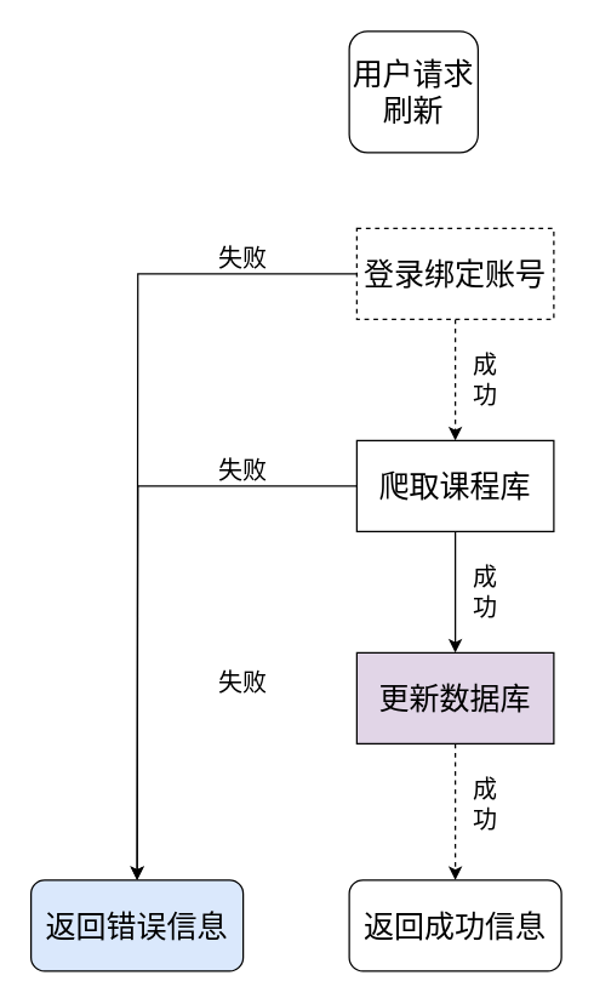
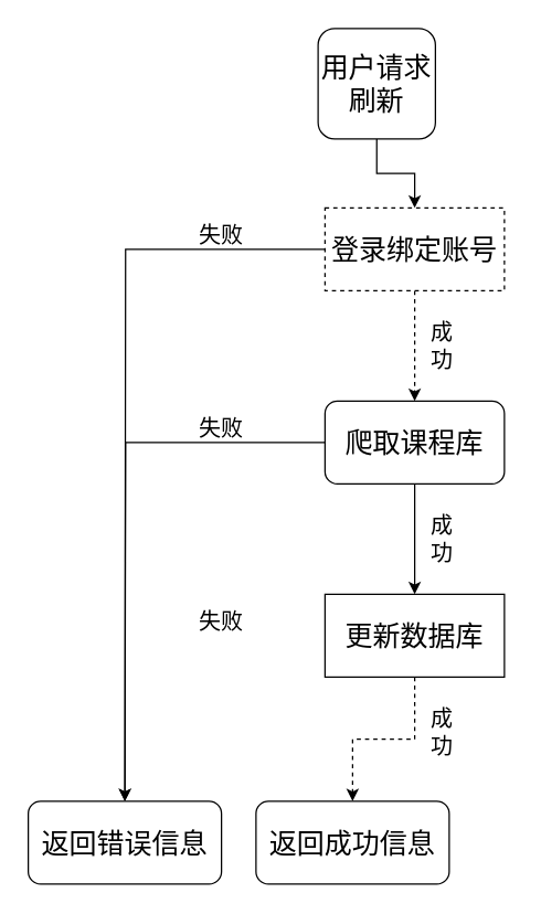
+ <mxCell id="5" value="" style="edgeStyle=orthogonalEdgeStyle;rounded=0;orthogonalLoop=1;jettySize=auto;html=1;" edge="1" parent="1" source="6" target="4"><mxGeometry relative="1" as="geometry" /></mxCell>
- <mxCell id="10" value="&lt;font style=&quot;font-size: 20px&quot;&gt;爬取课程库&lt;/font&gt;" style="rounded=0;whiteSpace=wrap;html=1;" vertex="1" parent="1"><mxGeometry x="235" y="290" width="130" height="60" as="geometry" /></mxCell>
+ <mxCell id="10" value="&lt;font style=&quot;font-size: 20px&quot;&gt;爬取课程库&lt;/font&gt;" style="whiteSpace=wrap;html=1;rounded=1;" vertex="1" parent="1"><mxGeometry x="235" y="290" width="130" height="60" as="geometry" /></mxCell>
- <mxCell id="14" value="&lt;span style=&quot;font-size: 20px&quot;&gt;更新数据库&lt;/span&gt;" style="rounded=0;whiteSpace=wrap;html=1;fillColor=#e1d5e7;" vertex="1" parent="1"><mxGeometry x="235" y="430" width="130" height="60" as="geometry" /></mxCell>
+ <mxCell id="14" value="&lt;span style=&quot;font-size: 20px&quot;&gt;更新数据库&lt;/span&gt;" style="rounded=0;whiteSpace=wrap;html=1;" vertex="1" parent="1"><mxGeometry x="235" y="430" width="130" height="60" as="geometry" /></mxCell>
- <mxCell id="12" value="&lt;font style=&quot;font-size: 20px&quot;&gt;返回错误信息&lt;/font&gt;" style="rounded=1;whiteSpace=wrap;html=1;fillColor=#dae8fc;" vertex="1" parent="1"><mxGeometry x="20" y="580" width="140" height="60" as="geometry" /></mxCell>
+ <mxCell id="12" value="&lt;font style=&quot;font-size: 20px&quot;&gt;返回错误信息&lt;/font&gt;" style="rounded=1;whiteSpace=wrap;html=1;" vertex="1" parent="1"><mxGeometry x="20" y="580" width="140" height="60" as="geometry" /></mxCell>
- <mxCell id="11" value="&lt;font style=&quot;font-size: 20px&quot;&gt;返回成功信息&lt;/font&gt;" style="rounded=1;whiteSpace=wrap;html=1;" vertex="1" parent="1"><mxGeometry x="230" y="580" width="140" height="60" as="geometry" /></mxCell>
+ <mxCell id="11" value="&lt;font style=&quot;font-size: 20px&quot;&gt;返回成功信息&lt;/font&gt;" style="rounded=1;whiteSpace=wrap;html=1;" vertex="1" parent="1"><mxGeometry x="185" y="580" width="140" height="60" as="geometry" /></mxCell>
